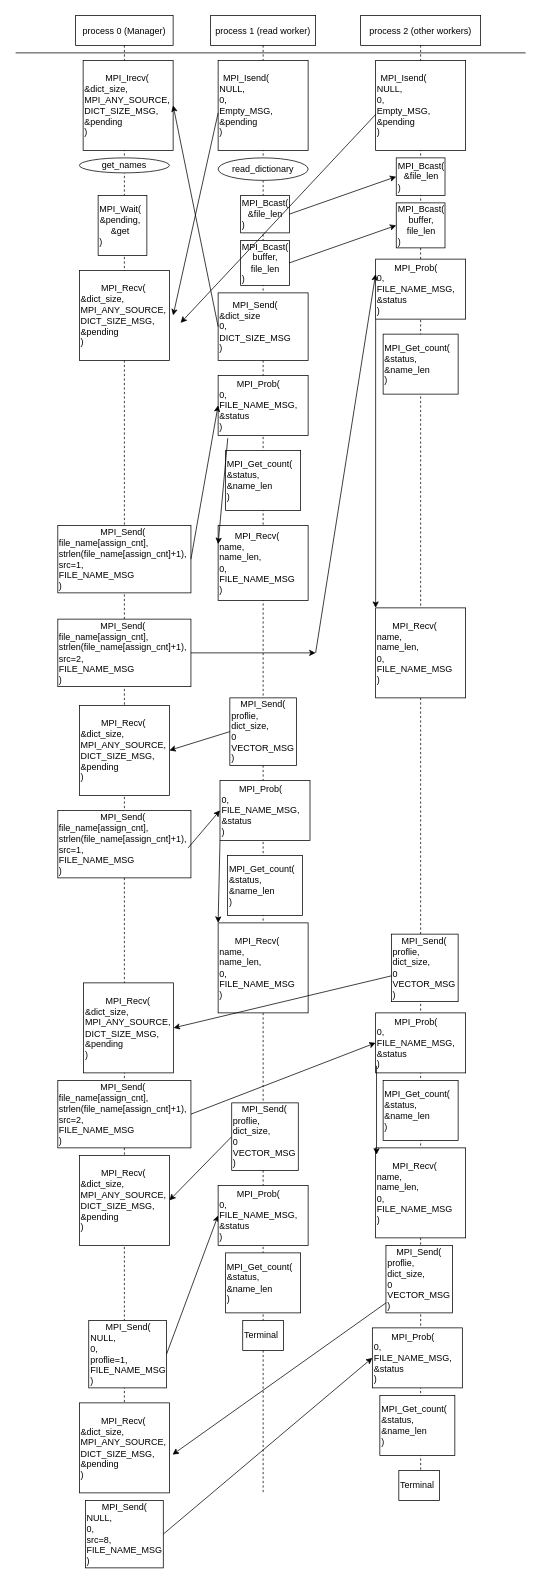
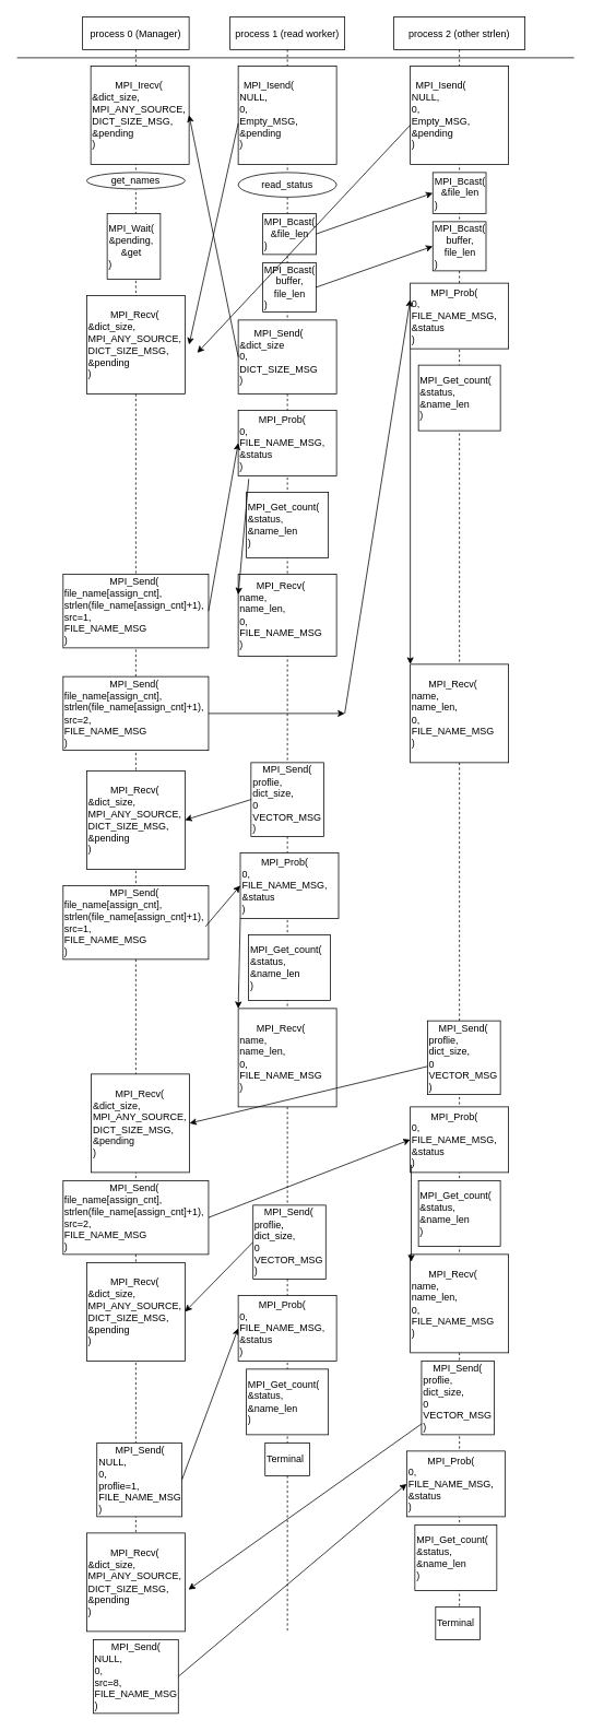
- <mxCell id="9" value="process 2 (other workers)" style="shape=umlLifeline;perimeter=lifelinePerimeter;container=1;collapsible=0;recursiveResize=0;rounded=0;shadow=0;strokeWidth=1;" vertex="1" parent="1"><mxGeometry x="480" y="20" width="160" height="1980" as="geometry" /></mxCell>
+ <mxCell id="9" value="process 2 (other strlen)" style="shape=umlLifeline;perimeter=lifelinePerimeter;container=1;collapsible=0;recursiveResize=0;rounded=0;shadow=0;strokeWidth=1;" vertex="1" parent="1"><mxGeometry x="480" y="20" width="160" height="1980" as="geometry" /></mxCell>
- <mxCell id="14" value="read_dictionary" style="ellipse;whiteSpace=wrap;html=1;" vertex="1" parent="1"><mxGeometry x="290" y="210" width="120" height="30" as="geometry" /></mxCell>
+ <mxCell id="14" value="read_status" style="ellipse;whiteSpace=wrap;html=1;" vertex="1" parent="1"><mxGeometry x="290" y="210" width="120" height="30" as="geometry" /></mxCell>
